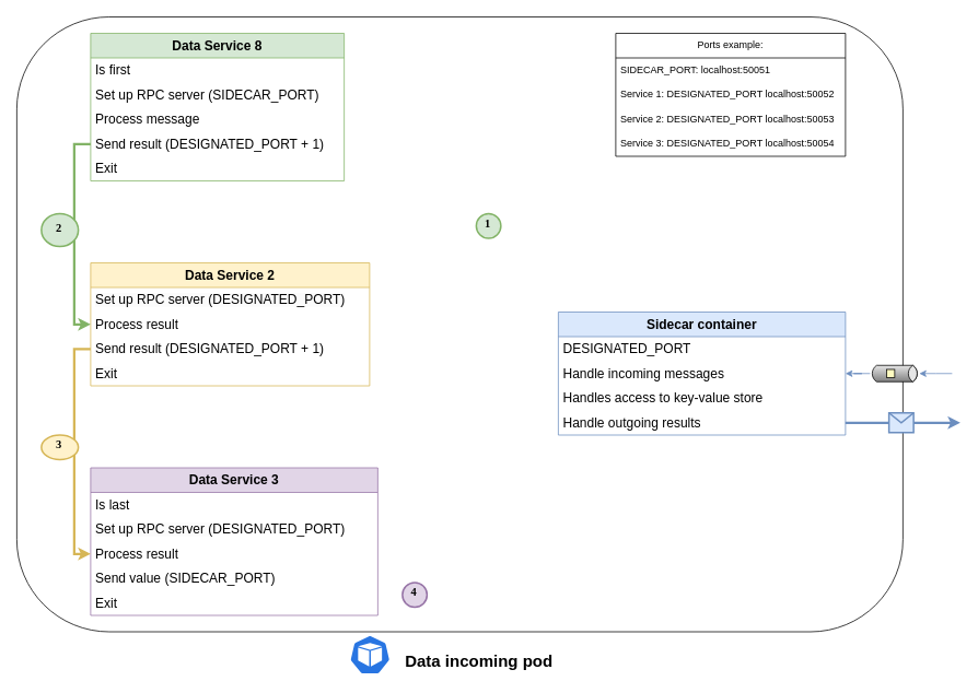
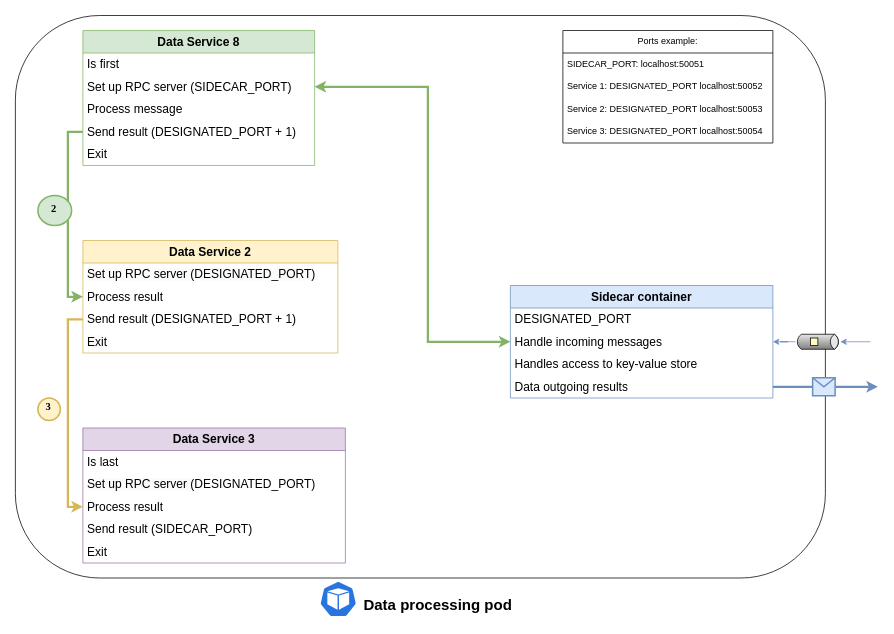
+ <mxCell id="18" style="edgeStyle=orthogonalEdgeStyle;rounded=0;orthogonalLoop=1;jettySize=auto;html=1;entryX=0;entryY=0.5;entryDx=0;entryDy=0;fillColor=#d5e8d4;strokeColor=#82b366;strokeWidth=3;startArrow=classic;startFill=1;" edge="1" parent="1" source="10" target="5"><mxGeometry relative="1" as="geometry"><Array as="points"><mxPoint x="570" y="115" /><mxPoint x="570" y="455" /></Array></mxGeometry></mxCell>
- <mxCell id="15" value="&lt;b&gt;1&lt;/b&gt;" style="ellipse;whiteSpace=wrap;html=1;aspect=fixed;strokeWidth=2;fontFamily=Tahoma;spacingBottom=4;spacingRight=2;strokeColor=#82b366;fontSize=14;fillColor=#d5e8d4;" parent="1" vertex="1"><mxGeometry x="580" y="260" width="30" height="30" as="geometry" /></mxCell>
- <mxCell id="7" value="Handle outgoing results" style="text;strokeColor=none;fillColor=none;align=left;verticalAlign=middle;spacingLeft=4;spacingRight=4;overflow=hidden;points=[[0,0.5],[1,0.5]];portConstraint=eastwest;rotatable=0;whiteSpace=wrap;html=1;fontSize=16;" parent="3" vertex="1"><mxGeometry y="120" width="350" height="30" as="geometry" /></mxCell>
+ <mxCell id="7" value="Data outgoing results" style="text;strokeColor=none;fillColor=none;align=left;verticalAlign=middle;spacingLeft=4;spacingRight=4;overflow=hidden;points=[[0,0.5],[1,0.5]];portConstraint=eastwest;rotatable=0;whiteSpace=wrap;html=1;fontSize=16;" parent="3" vertex="1"><mxGeometry y="120" width="350" height="30" as="geometry" /></mxCell>
- <mxCell id="38" value="&lt;b&gt;3&lt;/b&gt;" style="ellipse;whiteSpace=wrap;html=1;aspect=fixed;strokeWidth=2;fontFamily=Tahoma;spacingBottom=4;spacingRight=2;strokeColor=#d6b656;fontSize=14;fillColor=#fff2cc;" vertex="1" parent="1"><mxGeometry x="50" y="530" width="45" height="30" as="geometry" /></mxCell>
+ <mxCell id="38" value="&lt;b&gt;3&lt;/b&gt;" style="ellipse;whiteSpace=wrap;html=1;aspect=fixed;strokeWidth=2;fontFamily=Tahoma;spacingBottom=4;spacingRight=2;strokeColor=#d6b656;fontSize=14;fillColor=#fff2cc;" vertex="1" parent="1"><mxGeometry x="50" y="530" width="30" height="30" as="geometry" /></mxCell>
- <mxCell id="29" value="Send value (SIDECAR_PORT)" style="text;strokeColor=none;fillColor=none;align=left;verticalAlign=middle;spacingLeft=4;spacingRight=4;overflow=hidden;points=[[0,0.5],[1,0.5]];portConstraint=eastwest;rotatable=0;whiteSpace=wrap;html=1;fontSize=16;" vertex="1" parent="25"><mxGeometry y="120" width="350" height="30" as="geometry" /></mxCell>
+ <mxCell id="29" value="Send result (SIDECAR_PORT)" style="text;strokeColor=none;fillColor=none;align=left;verticalAlign=middle;spacingLeft=4;spacingRight=4;overflow=hidden;points=[[0,0.5],[1,0.5]];portConstraint=eastwest;rotatable=0;whiteSpace=wrap;html=1;fontSize=16;" vertex="1" parent="25"><mxGeometry y="120" width="350" height="30" as="geometry" /></mxCell>
- <mxCell id="17" value="&lt;b&gt;4&lt;/b&gt;" style="ellipse;whiteSpace=wrap;html=1;aspect=fixed;strokeWidth=2;fontFamily=Tahoma;spacingBottom=4;spacingRight=2;strokeColor=#9673a6;fontSize=14;fillColor=#e1d5e7;" parent="1" vertex="1"><mxGeometry x="490" y="710" width="30" height="30" as="geometry" /></mxCell>
- <mxCell id="14" value="&lt;b&gt;&lt;font style=&quot;font-size: 20px;&quot;&gt;Data incoming pod&lt;/font&gt;&lt;/b&gt;" style="text;html=1;strokeColor=none;fillColor=none;align=center;verticalAlign=middle;whiteSpace=wrap;rounded=0;" parent="1" vertex="1"><mxGeometry x="471.5" y="787" width="223" height="36" as="geometry" /></mxCell>
+ <mxCell id="14" value="&lt;b&gt;&lt;font style=&quot;font-size: 20px;&quot;&gt;Data processing pod&lt;/font&gt;&lt;/b&gt;" style="text;html=1;strokeColor=none;fillColor=none;align=center;verticalAlign=middle;whiteSpace=wrap;rounded=0;" parent="1" vertex="1"><mxGeometry x="471.5" y="787" width="223" height="36" as="geometry" /></mxCell>
